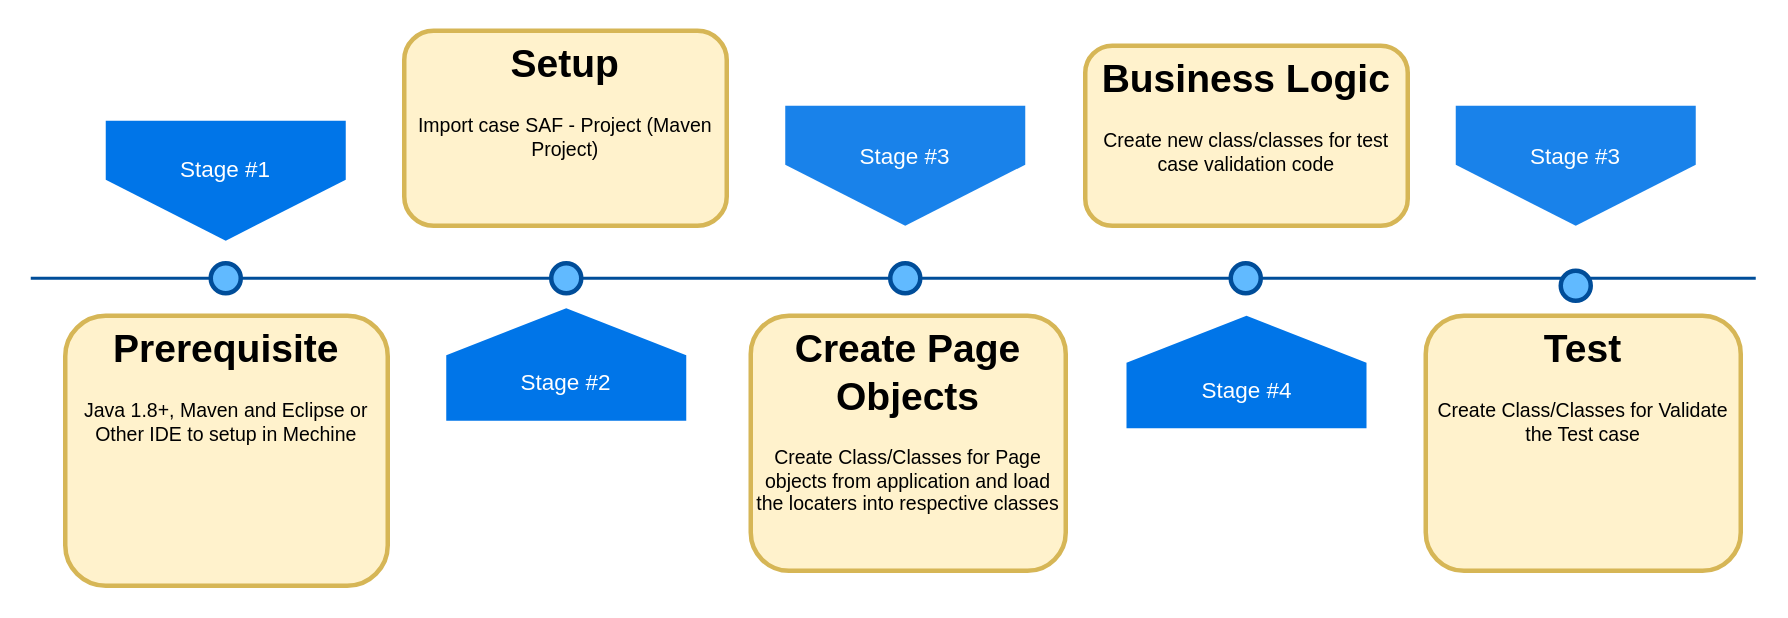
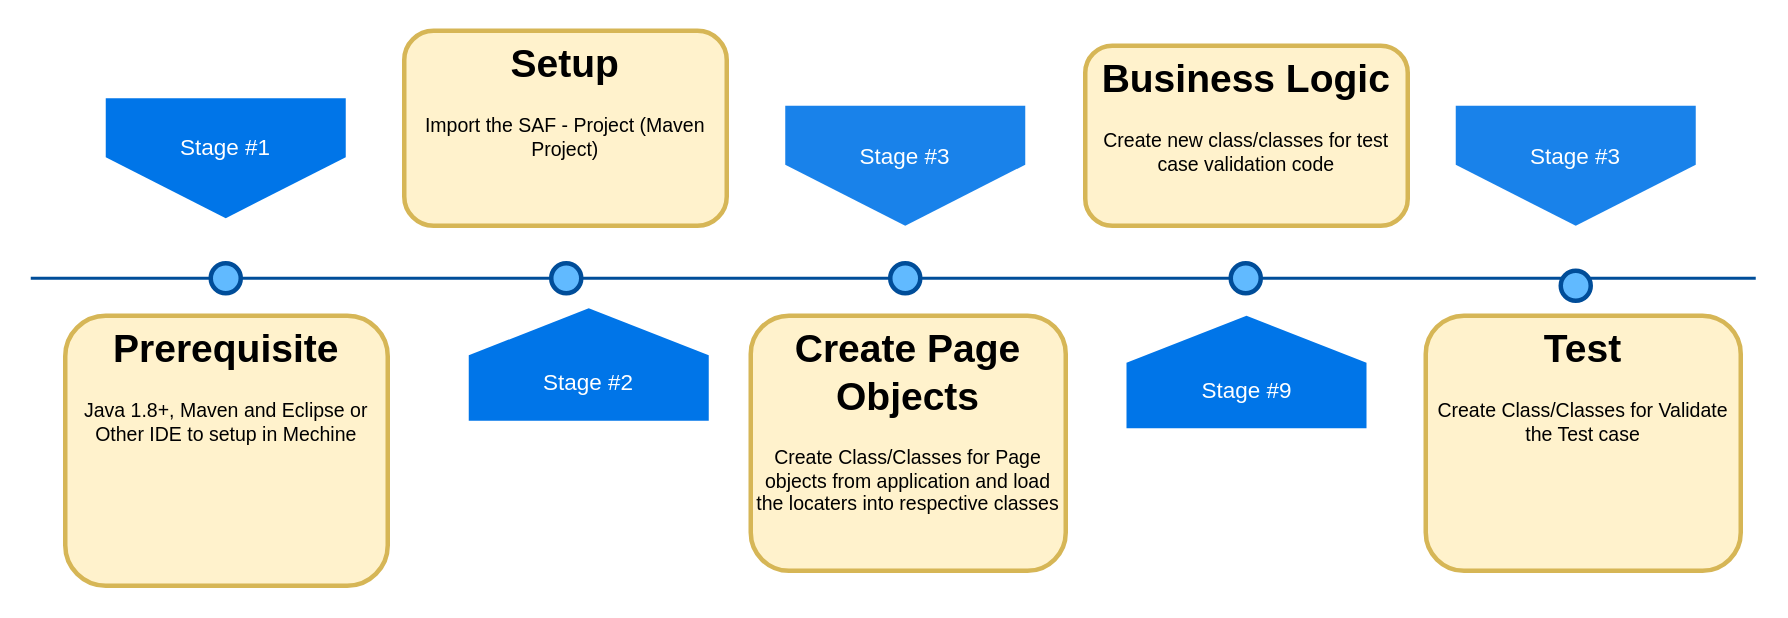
- <mxCell id="10" value="&lt;h1&gt;Setup&lt;/h1&gt;&lt;p&gt;Import case SAF - Project (Maven Project)&lt;/p&gt;" style="text;html=1;spacing=5;spacingTop=-20;whiteSpace=wrap;overflow=hidden;strokeColor=#D6B656;strokeWidth=3;fillColor=#fff2cc;fontSize=13;align=center;rounded=1;gradientColor=none;" parent="1" vertex="1"><mxGeometry x="269" y="20" width="215" height="130" as="geometry" /></mxCell>
+ <mxCell id="10" value="&lt;h1&gt;Setup&lt;/h1&gt;&lt;p&gt;Import the SAF - Project (Maven Project)&lt;/p&gt;" style="text;html=1;spacing=5;spacingTop=-20;whiteSpace=wrap;overflow=hidden;strokeColor=#D6B656;strokeWidth=3;fillColor=#fff2cc;fontSize=13;align=center;rounded=1;gradientColor=none;" parent="1" vertex="1"><mxGeometry x="269" y="20" width="215" height="130" as="geometry" /></mxCell>
- <mxCell id="3" value="&lt;p style=&quot;line-height: 150%&quot;&gt;Stage #1&lt;/p&gt;" style="shape=offPageConnector;whiteSpace=wrap;html=1;fillColor=#0075E8;fontSize=15;fontColor=#FFFFFF;size=0.509;verticalAlign=top;strokeColor=none;" parent="1" vertex="1"><mxGeometry x="70" y="80" width="160" height="80" as="geometry" /></mxCell>
+ <mxCell id="3" value="&lt;p style=&quot;line-height: 150%&quot;&gt;Stage #1&lt;/p&gt;" style="shape=offPageConnector;whiteSpace=wrap;html=1;fillColor=#0075E8;fontSize=15;fontColor=#FFFFFF;size=0.509;verticalAlign=top;strokeColor=none;" parent="1" vertex="1"><mxGeometry x="70" y="65" width="160" height="80" as="geometry" /></mxCell>
- <mxCell id="4" value="&lt;span style=&quot;line-height: 260%&quot;&gt;Stage #2&lt;/span&gt;" style="shape=offPageConnector;whiteSpace=wrap;html=1;fillColor=#0075E8;fontSize=15;fontColor=#FFFFFF;size=0.418;flipV=1;verticalAlign=bottom;strokeColor=none;spacingBottom=4;" parent="1" vertex="1"><mxGeometry x="297" y="205" width="160" height="75" as="geometry" /></mxCell>
+ <mxCell id="4" value="&lt;span style=&quot;line-height: 260%&quot;&gt;Stage #2&lt;/span&gt;" style="shape=offPageConnector;whiteSpace=wrap;html=1;fillColor=#0075E8;fontSize=15;fontColor=#FFFFFF;size=0.418;flipV=1;verticalAlign=bottom;strokeColor=none;spacingBottom=4;" parent="1" vertex="1"><mxGeometry x="312" y="205" width="160" height="75" as="geometry" /></mxCell>
- <mxCell id="14" value="&lt;span style=&quot;line-height: 260%&quot;&gt;Stage #4&lt;/span&gt;" style="shape=offPageConnector;whiteSpace=wrap;html=1;fillColor=#0075E8;fontSize=15;fontColor=#FFFFFF;size=0.418;flipV=1;verticalAlign=bottom;strokeColor=none;spacingBottom=4;" vertex="1" parent="1"><mxGeometry x="750.5" y="210" width="160" height="75" as="geometry" /></mxCell>
+ <mxCell id="14" value="&lt;span style=&quot;line-height: 260%&quot;&gt;Stage #9&lt;/span&gt;" style="shape=offPageConnector;whiteSpace=wrap;html=1;fillColor=#0075E8;fontSize=15;fontColor=#FFFFFF;size=0.418;flipV=1;verticalAlign=bottom;strokeColor=none;spacingBottom=4;" vertex="1" parent="1"><mxGeometry x="750.5" y="210" width="160" height="75" as="geometry" /></mxCell>
